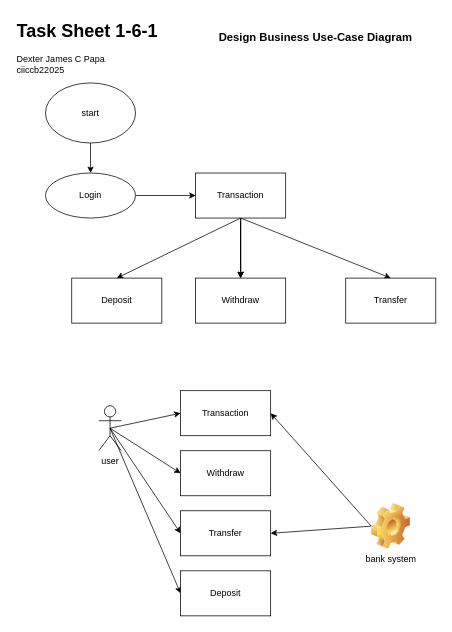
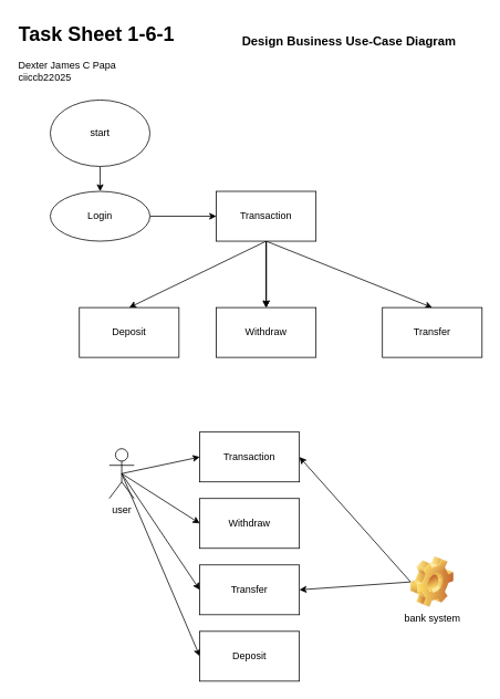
- <mxCell id="5" value="start" style="ellipse;whiteSpace=wrap;html=1;" vertex="1" parent="1"><mxGeometry x="60" y="110" width="120" height="80" as="geometry" /></mxCell>
+ <mxCell id="5" value="start" style="ellipse;whiteSpace=wrap;html=1;" vertex="1" parent="1"><mxGeometry x="60" y="120" width="120" height="80" as="geometry" /></mxCell>
